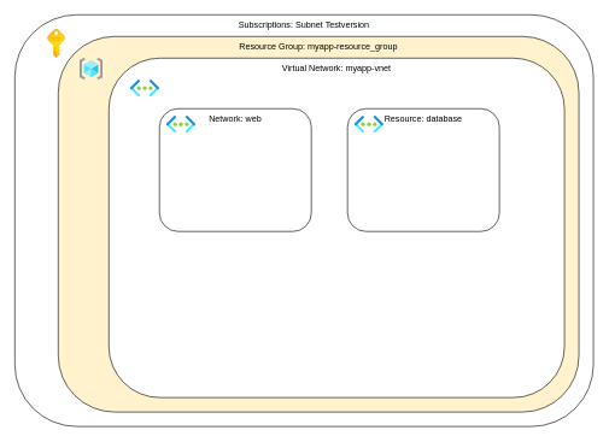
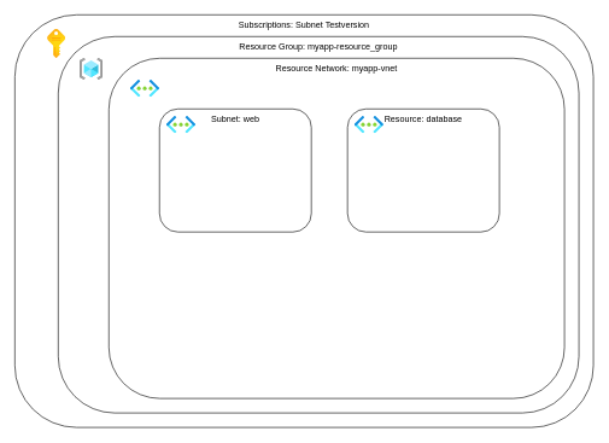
- <mxCell id="3" value="Resource Group: myapp-resource_group" style="rounded=1;whiteSpace=wrap;html=1;align=center;verticalAlign=top;fillColor=#fff2cc;" vertex="1" parent="1"><mxGeometry x="80" y="50" width="720" height="520" as="geometry" /></mxCell>
+ <mxCell id="3" value="Resource Group: myapp-resource_group" style="rounded=1;whiteSpace=wrap;html=1;align=center;verticalAlign=top;" vertex="1" parent="1"><mxGeometry x="80" y="50" width="720" height="520" as="geometry" /></mxCell>
- <mxCell id="4" value="Virtual Network: myapp-vnet" style="rounded=1;whiteSpace=wrap;html=1;align=center;verticalAlign=top;" vertex="1" parent="1"><mxGeometry x="150" y="80" width="630" height="470" as="geometry" /></mxCell>
+ <mxCell id="4" value="Resource Network: myapp-vnet" style="rounded=1;whiteSpace=wrap;html=1;align=center;verticalAlign=top;" vertex="1" parent="1"><mxGeometry x="150" y="80" width="630" height="470" as="geometry" /></mxCell>
- <mxCell id="8" value="Network: web" style="rounded=1;whiteSpace=wrap;html=1;align=center;verticalAlign=top;" vertex="1" parent="1"><mxGeometry x="220" y="150" width="210" height="170" as="geometry" /></mxCell>
+ <mxCell id="8" value="Subnet: web" style="rounded=1;whiteSpace=wrap;html=1;align=center;verticalAlign=top;" vertex="1" parent="1"><mxGeometry x="220" y="150" width="210" height="170" as="geometry" /></mxCell>
